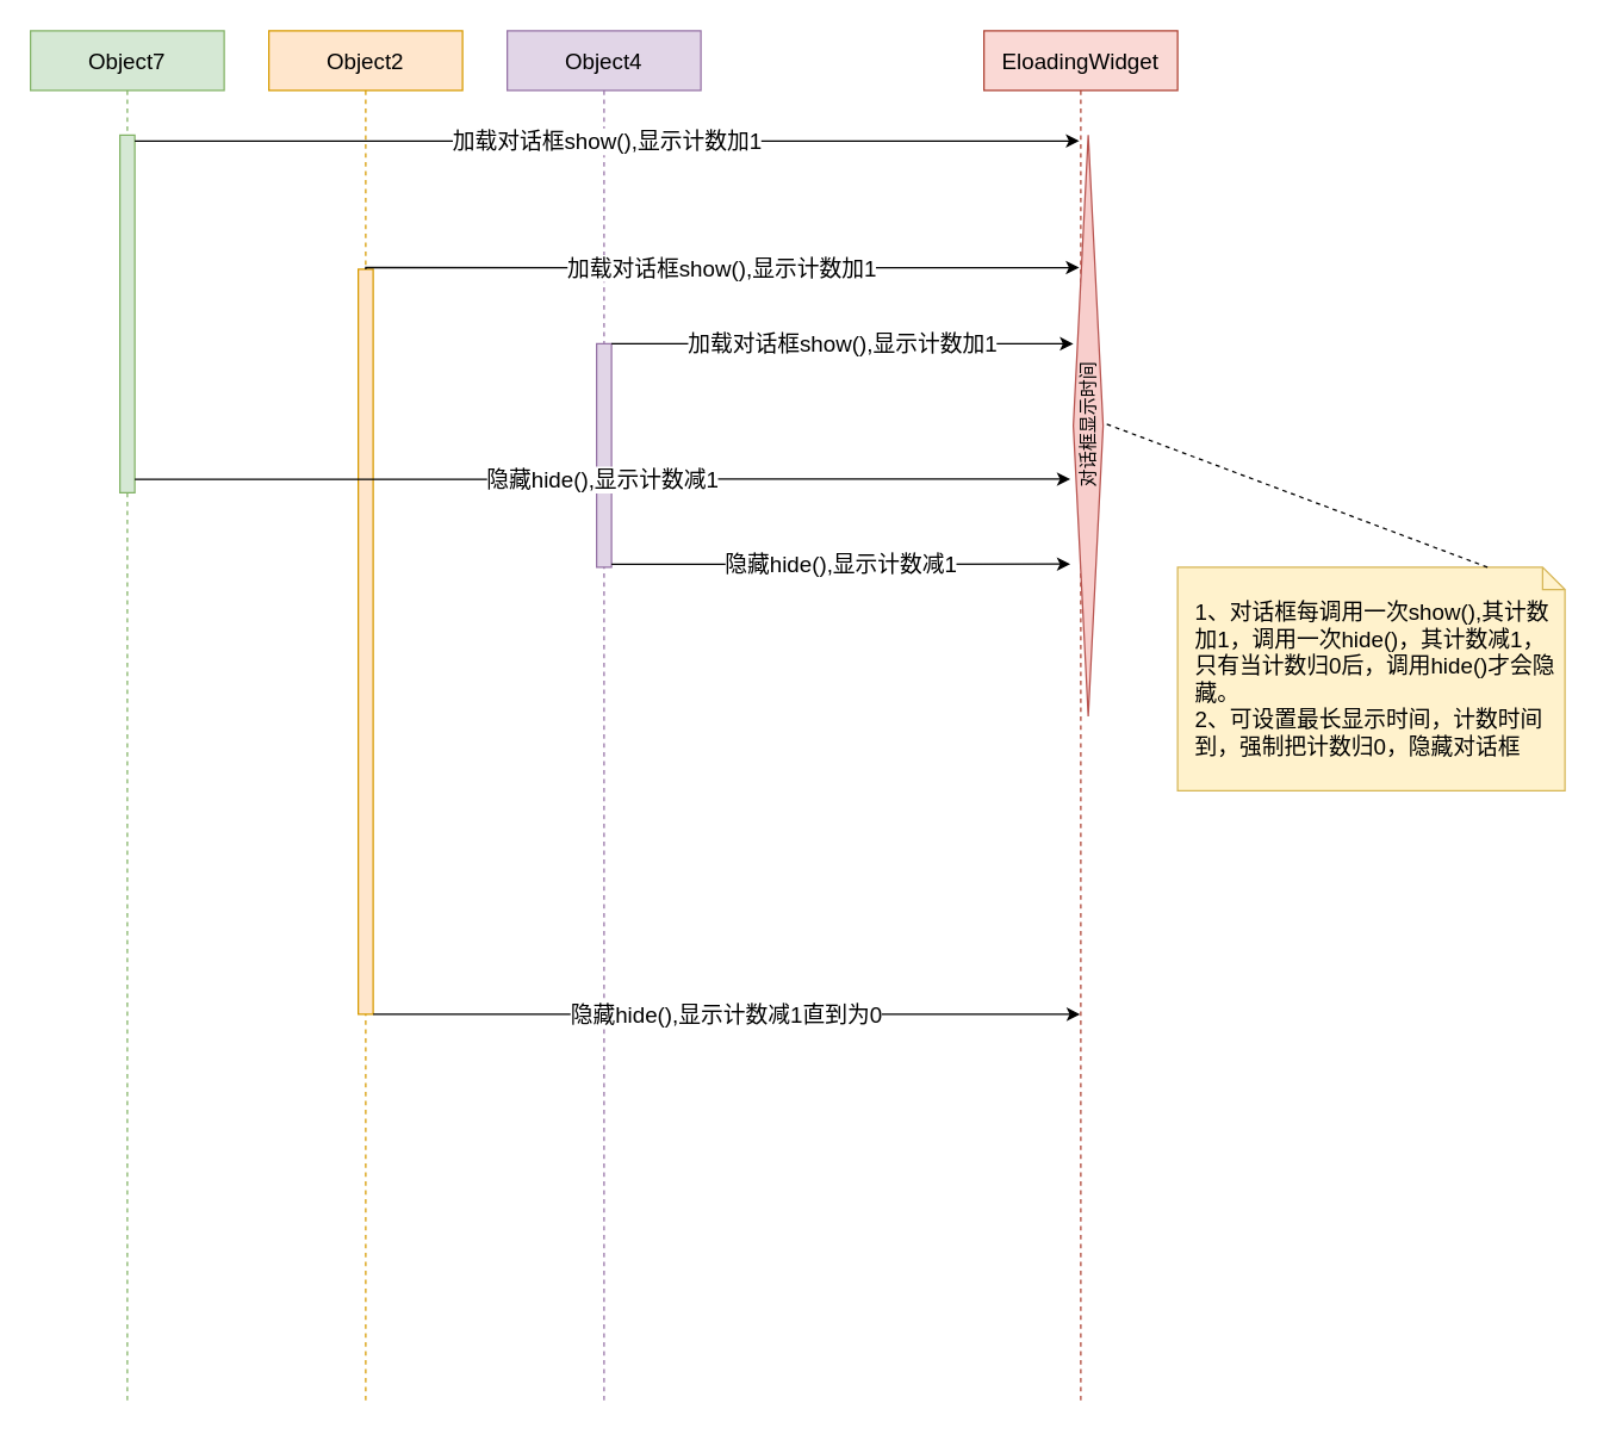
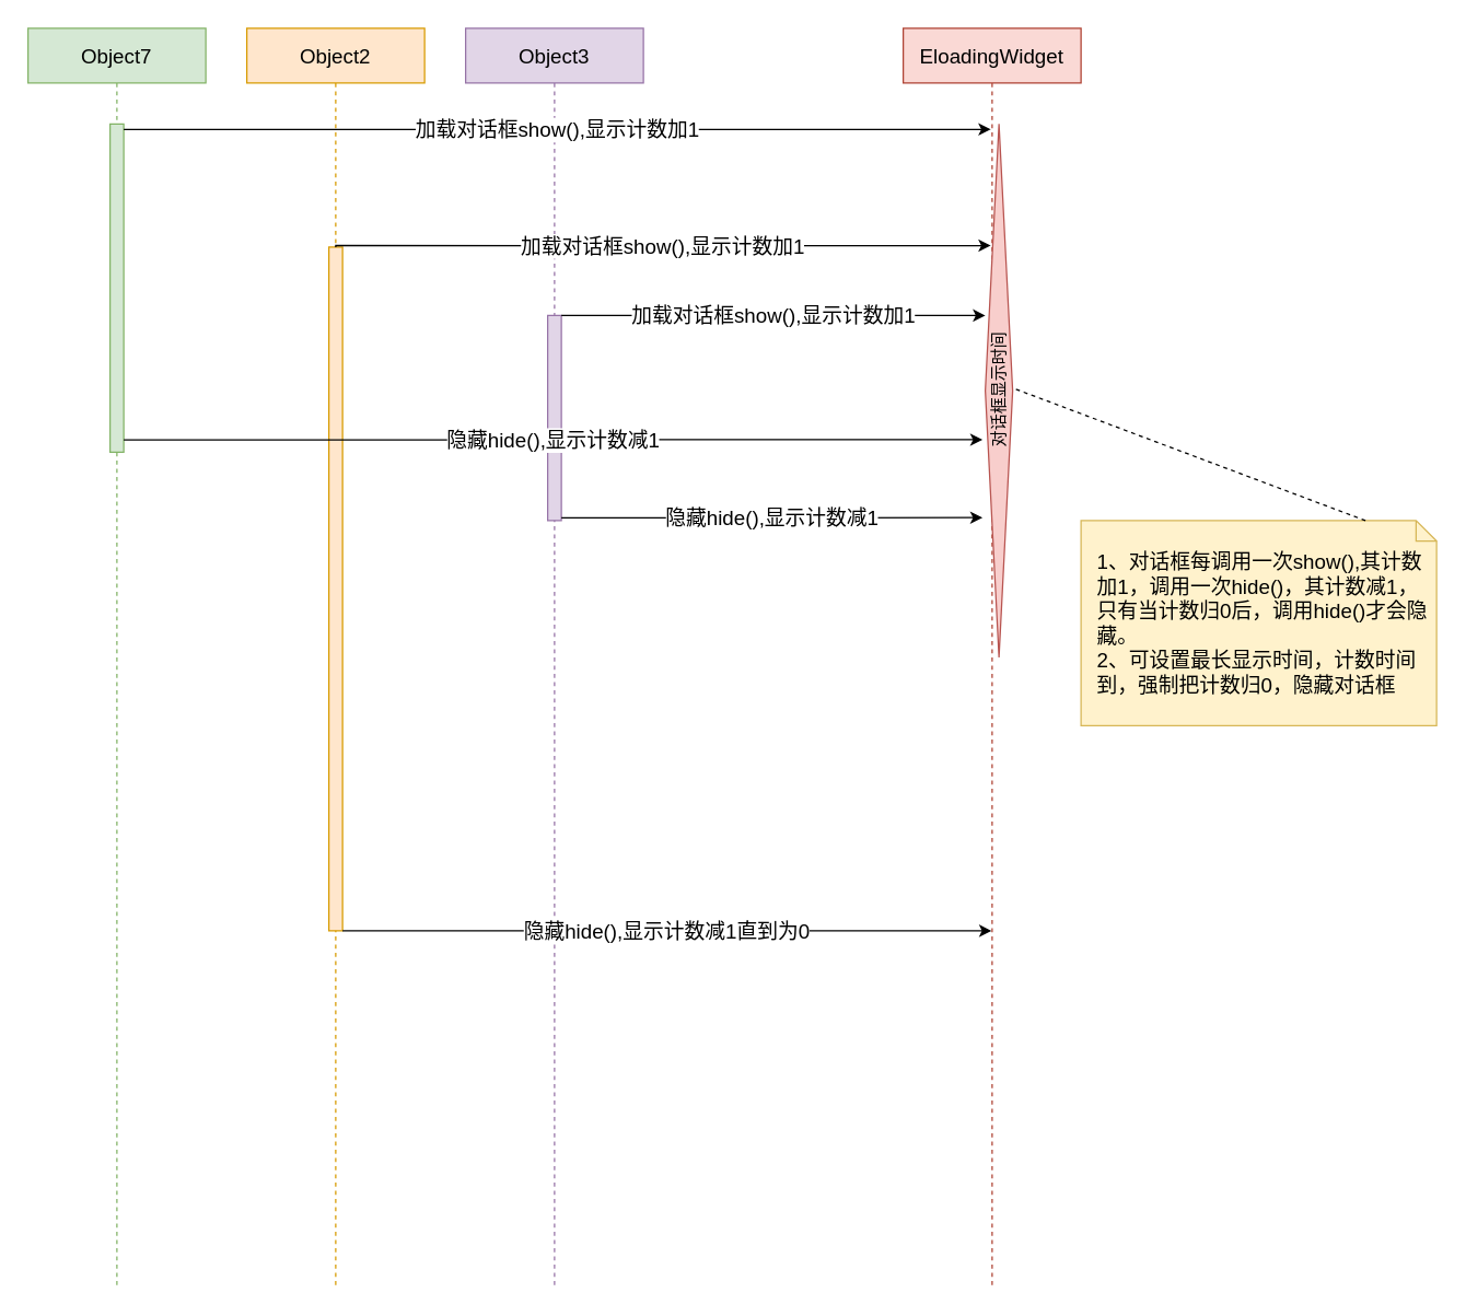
- <mxCell id="6" value="Object4" style="shape=umlLifeline;perimeter=lifelinePerimeter;whiteSpace=wrap;html=1;container=1;collapsible=0;recursiveResize=0;outlineConnect=0;fontSize=15;fillColor=#e1d5e7;strokeColor=#9673a6;" vertex="1" parent="1"><mxGeometry x="340" width="130" height="920" as="geometry" y="20" /></mxCell>
+ <mxCell id="6" value="Object3" style="shape=umlLifeline;perimeter=lifelinePerimeter;whiteSpace=wrap;html=1;container=1;collapsible=0;recursiveResize=0;outlineConnect=0;fontSize=15;fillColor=#e1d5e7;strokeColor=#9673a6;" vertex="1" parent="1"><mxGeometry x="340" width="130" height="920" as="geometry" y="20" /></mxCell>
